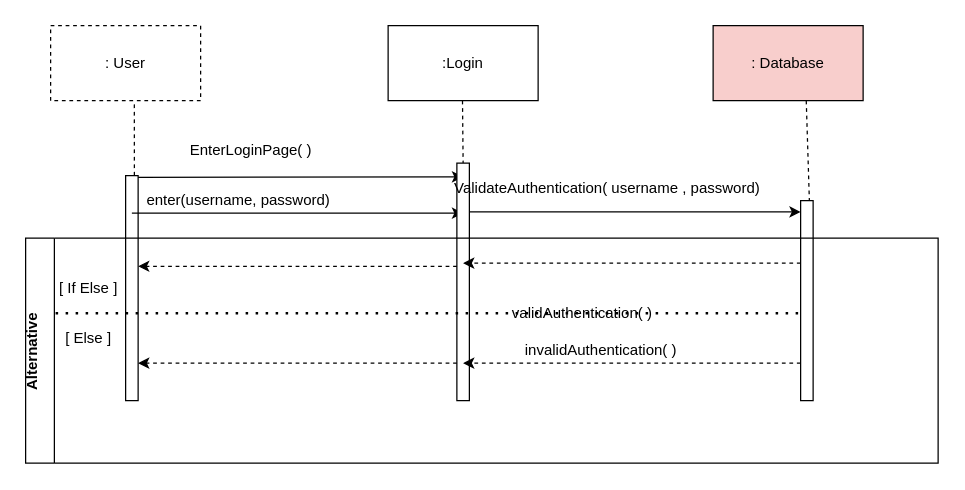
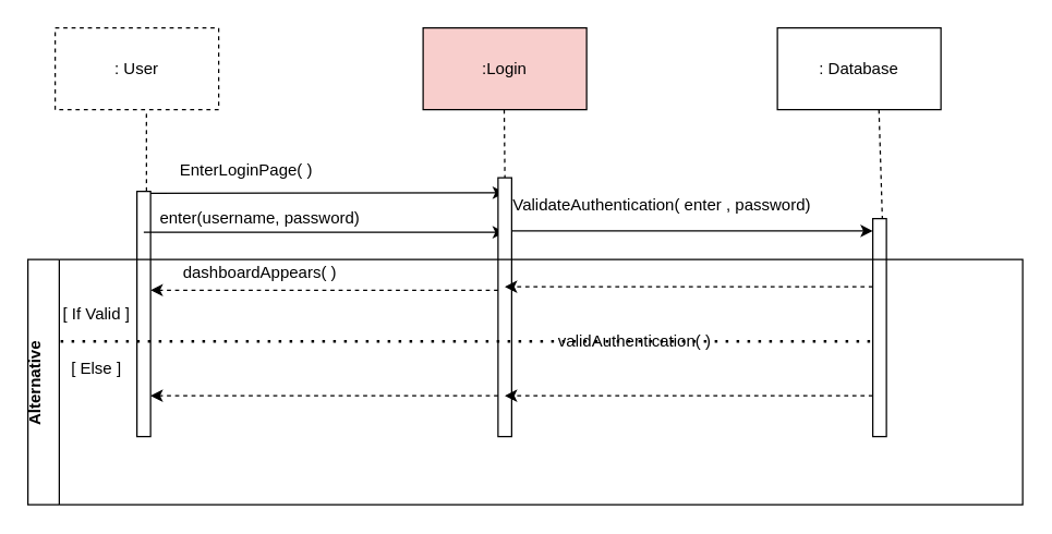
- <mxCell id="3" value=":Login" style="rounded=0;whiteSpace=wrap;html=1;" vertex="1" parent="1"><mxGeometry x="310" y="20" width="120" height="60" as="geometry" /></mxCell>
+ <mxCell id="3" value=":Login" style="rounded=0;whiteSpace=wrap;html=1;fillColor=#f8cecc;" vertex="1" parent="1"><mxGeometry x="310" y="20" width="120" height="60" as="geometry" /></mxCell>
- <mxCell id="4" value=": Database" style="rounded=0;whiteSpace=wrap;html=1;fillColor=#f8cecc;" vertex="1" parent="1"><mxGeometry x="570" y="20" width="120" height="60" as="geometry" /></mxCell>
+ <mxCell id="4" value=": Database" style="rounded=0;whiteSpace=wrap;html=1;" vertex="1" parent="1"><mxGeometry x="570" y="20" width="120" height="60" as="geometry" /></mxCell>
- <mxCell id="8" value="EnterLoginPage( )" style="text;html=1;align=center;verticalAlign=middle;resizable=0;points=[];autosize=1;strokeColor=none;" vertex="1" parent="1"><mxGeometry x="145" y="110" width="110" height="20" as="geometry" /></mxCell>
+ <mxCell id="8" value="EnterLoginPage( )" style="text;html=1;align=center;verticalAlign=middle;resizable=0;points=[];autosize=1;strokeColor=none;" vertex="1" parent="1"><mxGeometry x="125" y="115" width="110" height="20" as="geometry" /></mxCell>
- <mxCell id="16" value="ValidateAuthentication( username , password)" style="text;html=1;align=center;verticalAlign=middle;resizable=0;points=[];autosize=1;strokeColor=none;" vertex="1" parent="1"><mxGeometry x="355" y="140" width="260" height="20" as="geometry" /></mxCell>
+ <mxCell id="16" value="ValidateAuthentication( enter , password)" style="text;html=1;align=center;verticalAlign=middle;resizable=0;points=[];autosize=1;strokeColor=none;" vertex="1" parent="1"><mxGeometry x="355" y="140" width="260" height="20" as="geometry" /></mxCell>
+ <mxCell id="22" value="dashboardAppears( )" style="text;html=1;align=center;verticalAlign=middle;resizable=0;points=[];autosize=1;strokeColor=none;" vertex="1" parent="1"><mxGeometry x="125" y="190" width="130" height="20" as="geometry" /></mxCell>
- <mxCell id="26" value="[ If Else ]" style="text;html=1;align=center;verticalAlign=middle;resizable=0;points=[];autosize=1;strokeColor=none;" vertex="1" parent="1"><mxGeometry x="40" y="220" width="60" height="20" as="geometry" /></mxCell>
+ <mxCell id="26" value="[ If Valid ]" style="text;html=1;align=center;verticalAlign=middle;resizable=0;points=[];autosize=1;strokeColor=none;" vertex="1" parent="1"><mxGeometry x="40" y="220" width="60" height="20" as="geometry" /></mxCell>
- <mxCell id="20" value="invalidAuthentication( )" style="text;html=1;align=center;verticalAlign=middle;resizable=0;points=[];autosize=1;strokeColor=none;" vertex="1" parent="17"><mxGeometry x="390" y="80" width="140" height="20" as="geometry" /></mxCell>
